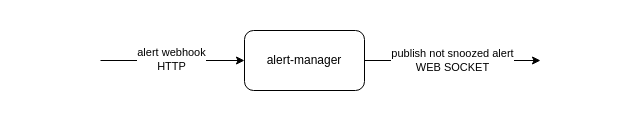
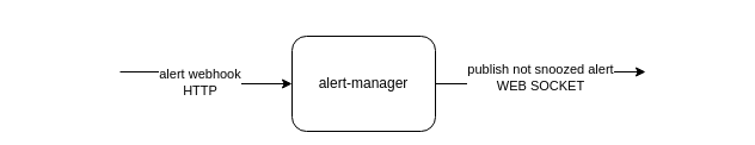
- <mxCell id="6" value="alert-manager" style="rounded=1;whiteSpace=wrap;html=1;" vertex="1" parent="1"><mxGeometry x="244" y="30" width="120" height="60" as="geometry" /></mxCell>
+ <mxCell id="6" value="alert-manager" style="rounded=1;whiteSpace=wrap;html=1;" vertex="1" parent="1"><mxGeometry x="244" y="30" width="120" height="80" as="geometry" /></mxCell>
